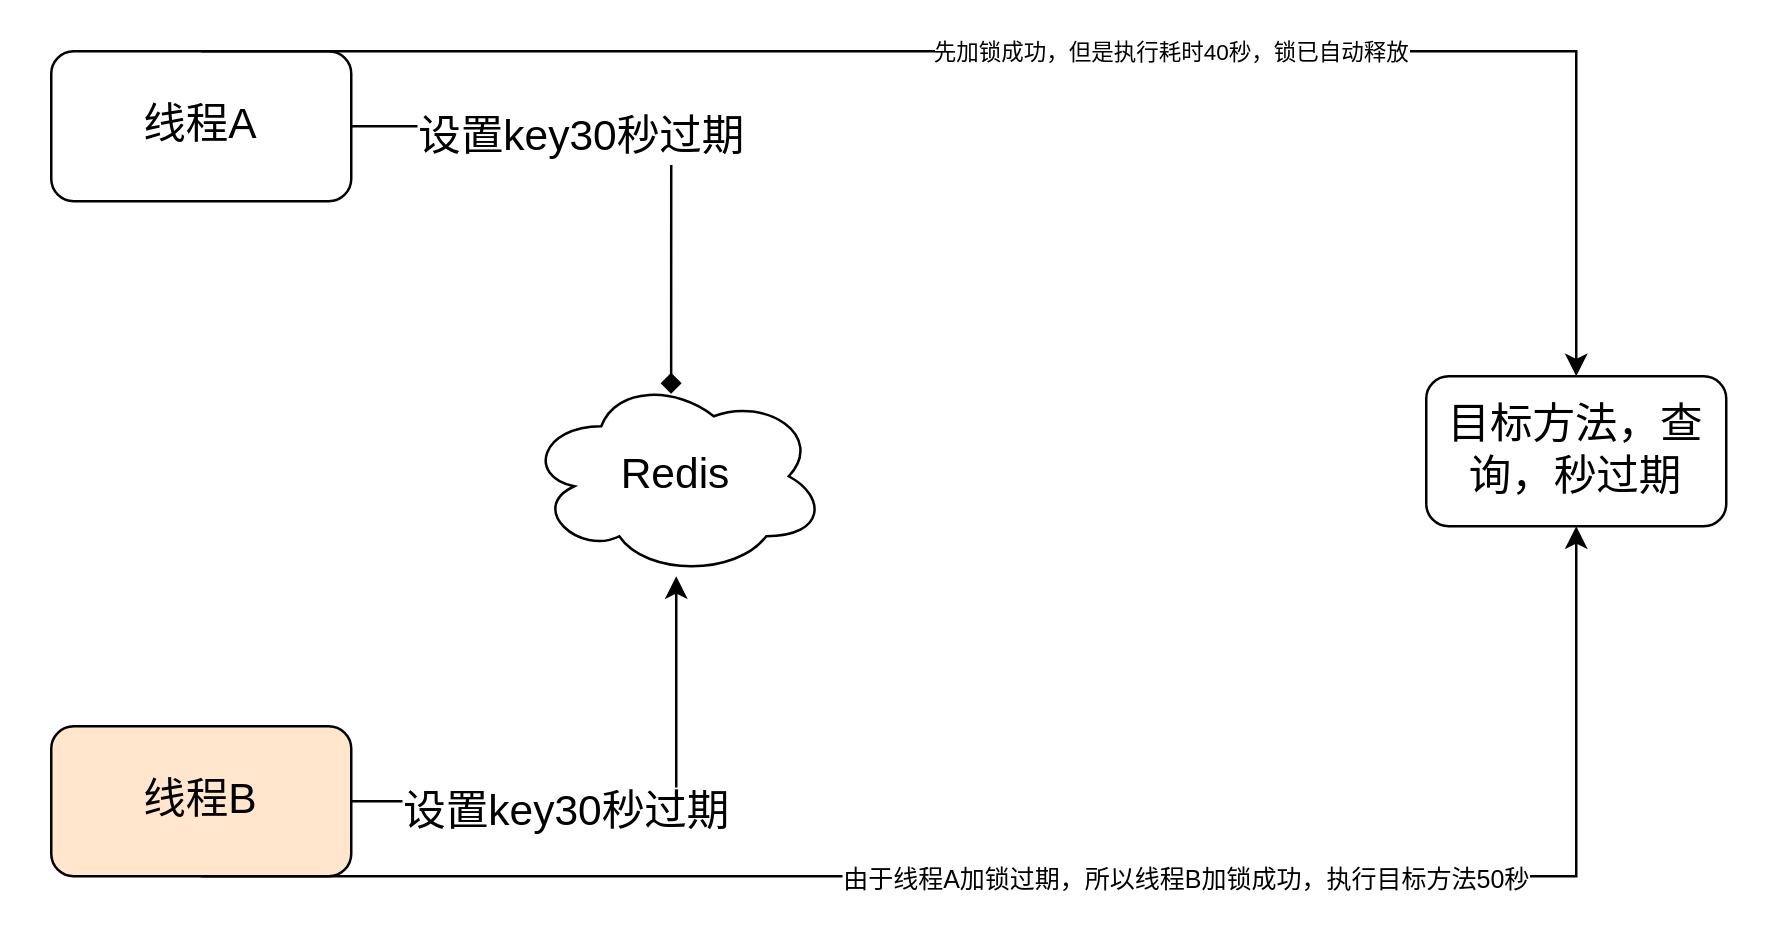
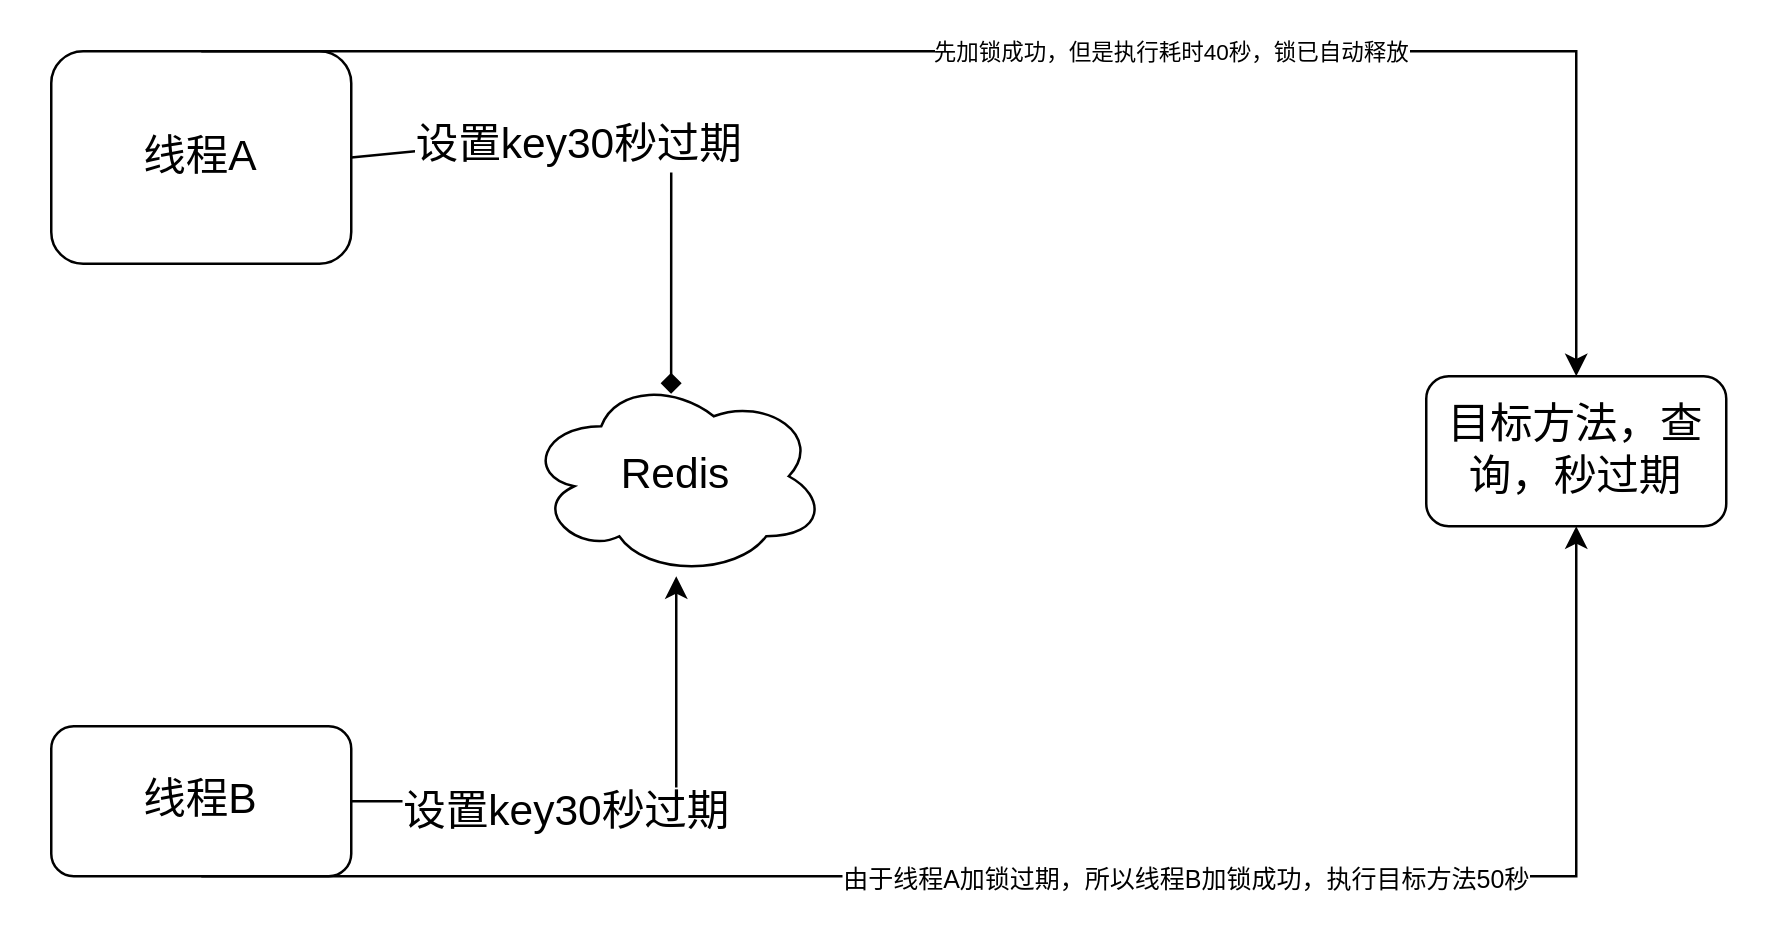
- <mxCell id="2" value="线程A" style="rounded=1;whiteSpace=wrap;html=1;fontSize=17;" vertex="1" parent="1"><mxGeometry x="20" y="20" width="120" height="60" as="geometry" /></mxCell>
+ <mxCell id="2" value="线程A" style="rounded=1;whiteSpace=wrap;html=1;fontSize=17;" vertex="1" parent="1"><mxGeometry x="20" y="20" width="120" height="85" as="geometry" /></mxCell>
- <mxCell id="3" value="线程B" style="rounded=1;whiteSpace=wrap;html=1;fontSize=17;fillColor=#ffe6cc;" vertex="1" parent="1"><mxGeometry x="20" y="290" width="120" height="60" as="geometry" /></mxCell>
+ <mxCell id="3" value="线程B" style="rounded=1;whiteSpace=wrap;html=1;fontSize=17;" vertex="1" parent="1"><mxGeometry x="20" y="290" width="120" height="60" as="geometry" /></mxCell>
